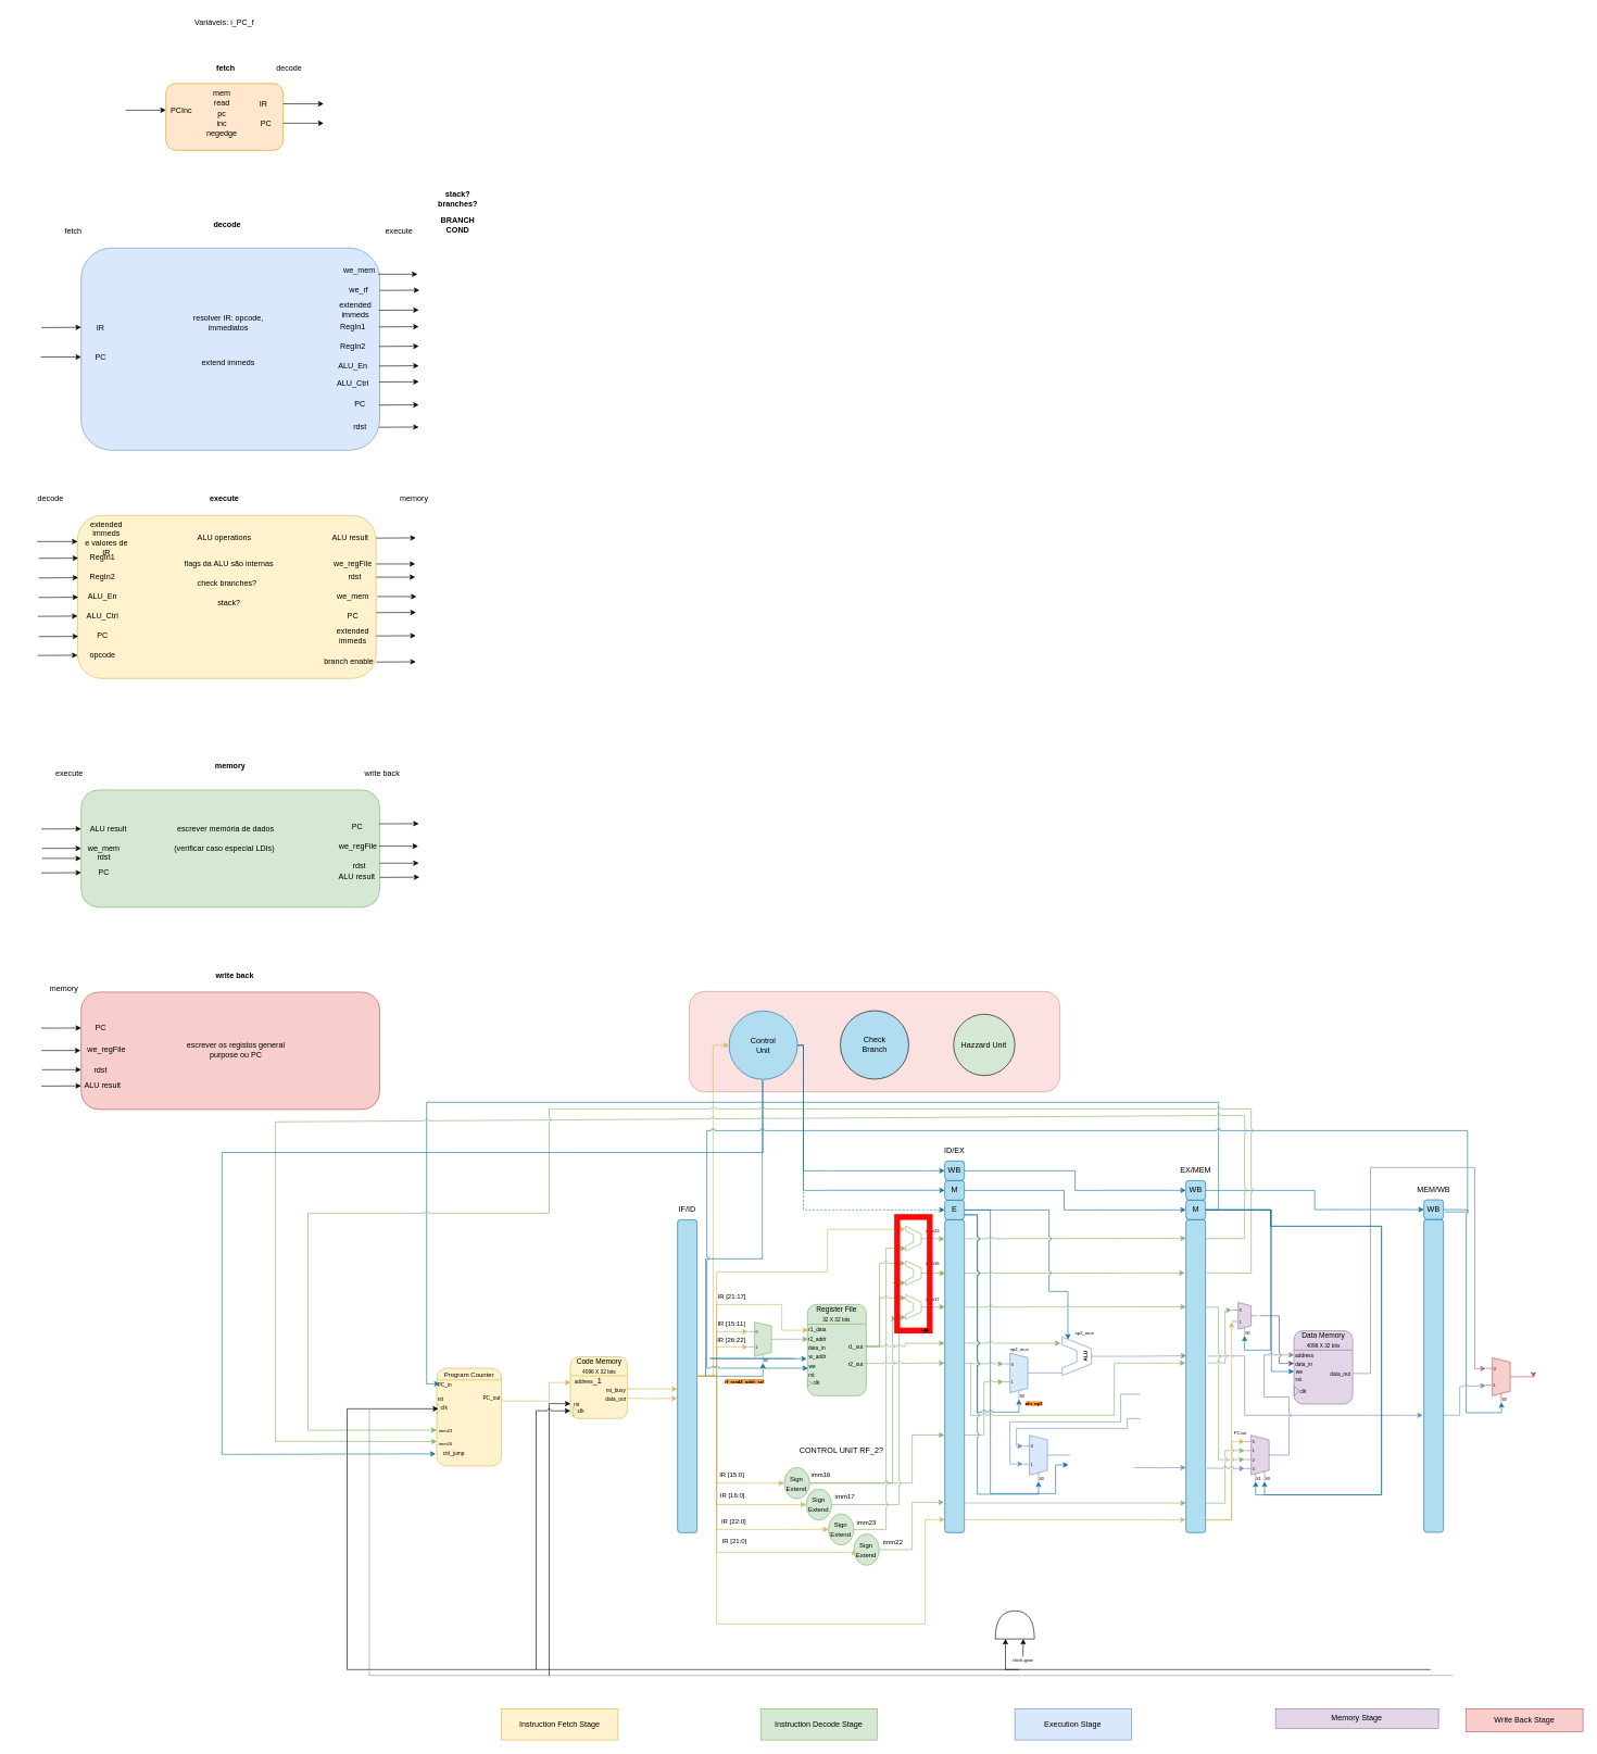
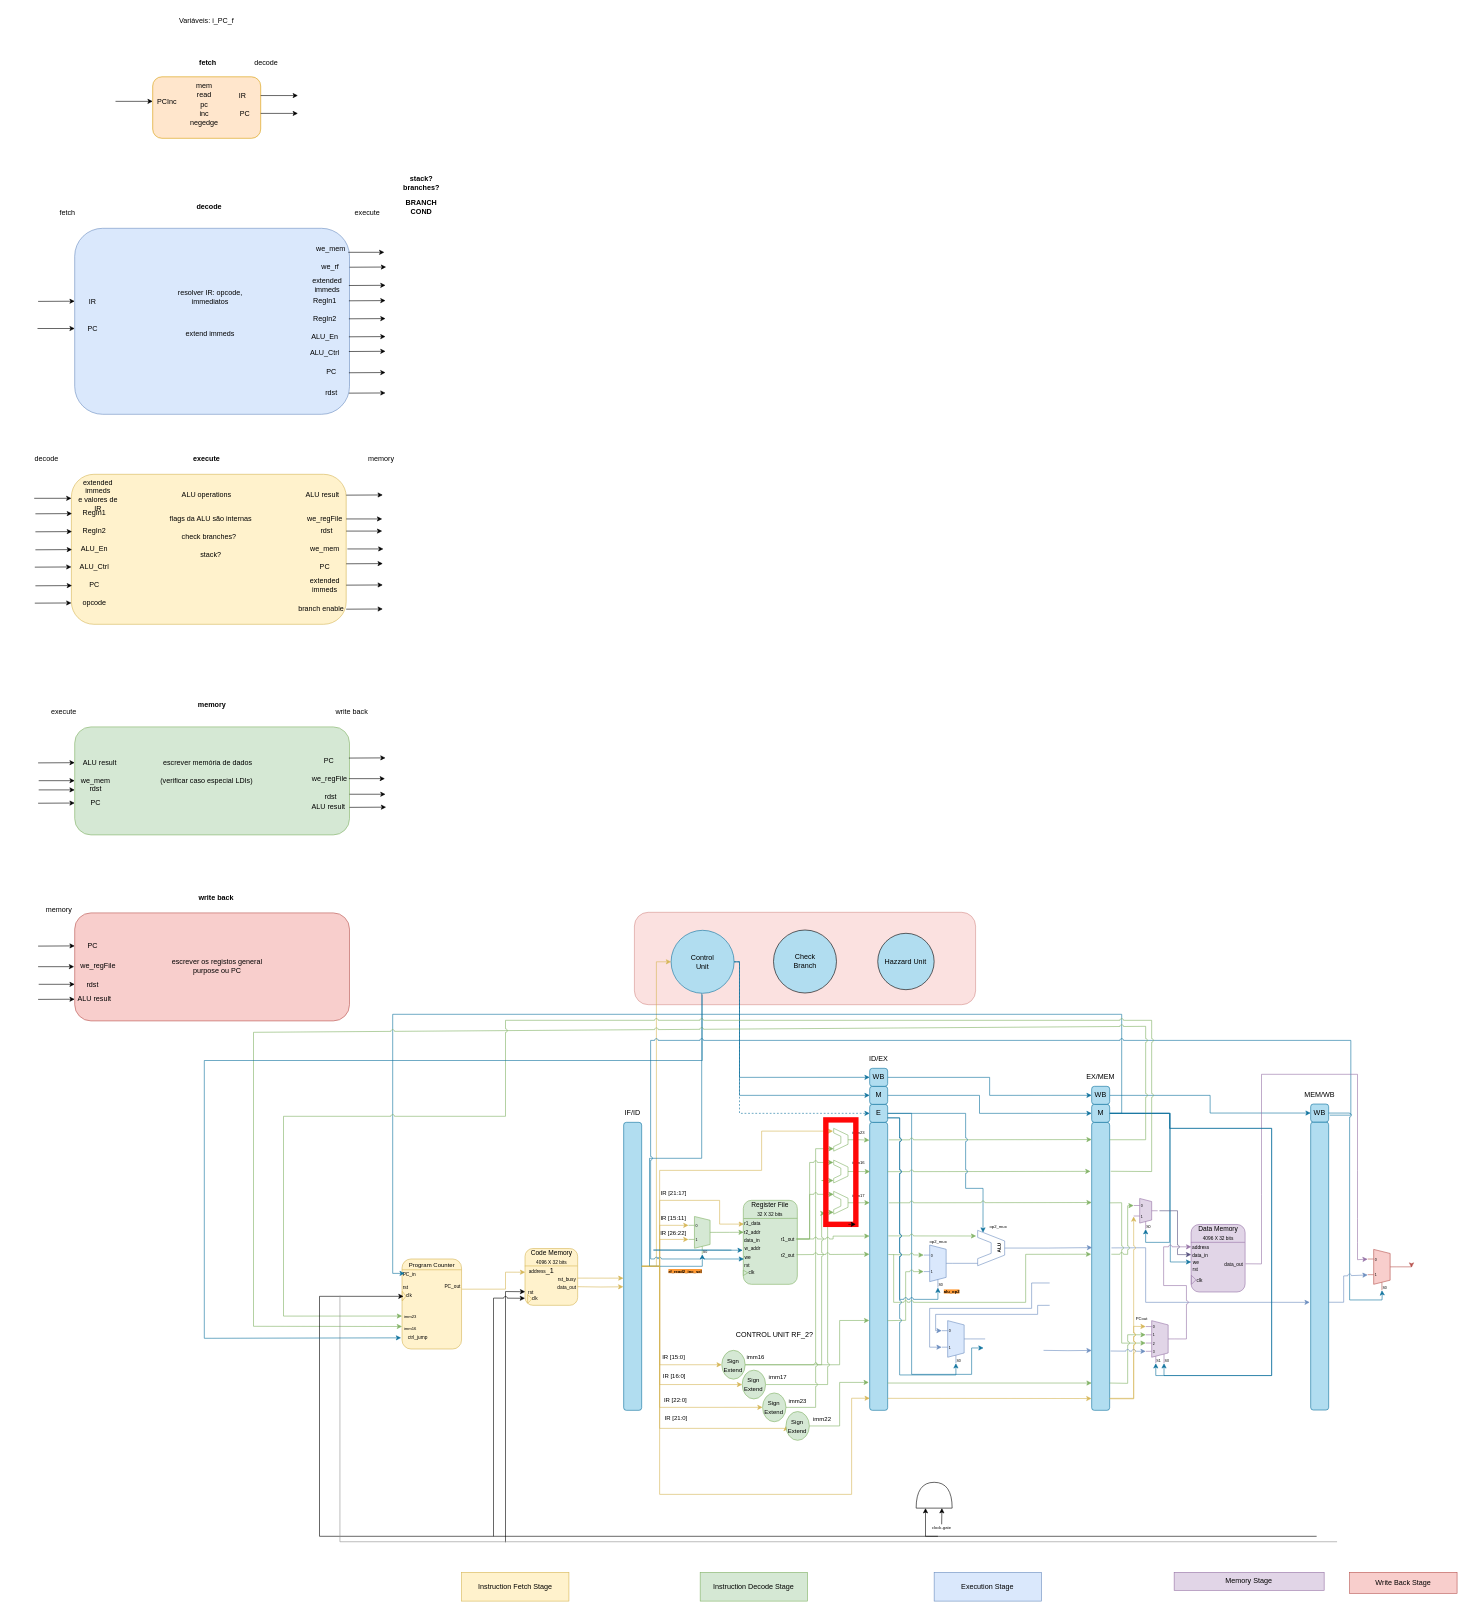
- <mxCell id="303" value="Hazzard Unit" style="ellipse;whiteSpace=wrap;html=1;aspect=fixed;fillColor=#d5e8d4;" parent="1" vertex="1"><mxGeometry x="1462.41" y="1555" width="94" height="94" as="geometry" /></mxCell>
+ <mxCell id="303" value="Hazzard Unit" style="ellipse;whiteSpace=wrap;html=1;aspect=fixed;fillColor=#B1DDF0;" parent="1" vertex="1"><mxGeometry x="1462.41" y="1555" width="94" height="94" as="geometry" /></mxCell>
- <mxCell id="275" value="&lt;font size=&quot;1&quot; style=&quot;&quot;&gt;&lt;b style=&quot;background-color: rgb(255, 153, 51); font-size: 7px;&quot;&gt;rf_read2_addr_sel&lt;/b&gt;&lt;/font&gt;" style="text;html=1;align=center;verticalAlign=middle;whiteSpace=wrap;rounded=0;" parent="1" vertex="1"><mxGeometry x="1112" y="2108.29" width="60" height="18.06" as="geometry" /></mxCell>
+ <mxCell id="275" value="&lt;font size=&quot;1&quot; style=&quot;&quot;&gt;&lt;b style=&quot;background-color: rgb(255, 153, 51); font-size: 7px;&quot;&gt;rf_read2_inc_sel&lt;/b&gt;&lt;/font&gt;" style="text;html=1;align=center;verticalAlign=middle;whiteSpace=wrap;rounded=0;" parent="1" vertex="1"><mxGeometry x="1112" y="2108.29" width="60" height="18.06" as="geometry" /></mxCell>
